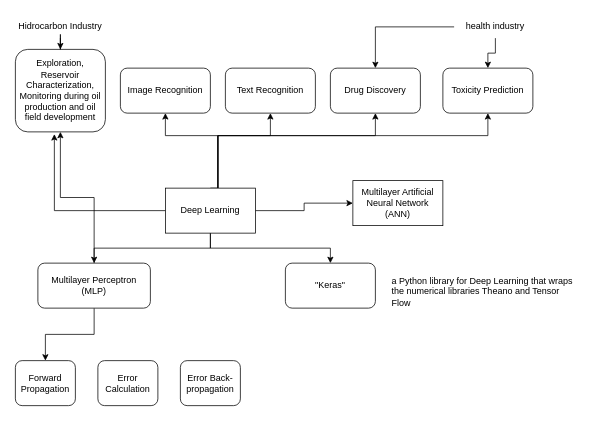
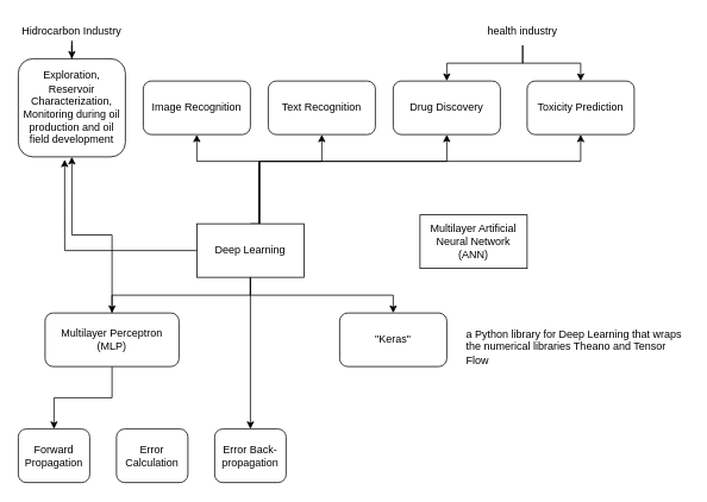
- <mxCell id="17" value="health industry" style="text;whiteSpace=wrap;html=1;align=center;" vertex="1" parent="1"><mxGeometry x="605" y="20" width="110" height="30" as="geometry" /></mxCell>
+ <mxCell id="17" value="health industry" style="text;whiteSpace=wrap;html=1;align=center;" vertex="1" parent="1"><mxGeometry x="530" y="20" width="110" height="30" as="geometry" /></mxCell>
- <mxCell id="2" style="edgeStyle=orthogonalEdgeStyle;rounded=0;orthogonalLoop=1;jettySize=auto;html=1;entryX=0;entryY=0.5;entryDx=0;entryDy=0;" edge="1" parent="1" source="9" target="10"><mxGeometry relative="1" as="geometry" /></mxCell>
+ <mxCell id="2" style="edgeStyle=orthogonalEdgeStyle;rounded=0;orthogonalLoop=1;jettySize=auto;html=1;" edge="1" parent="1" source="9" target="27"><mxGeometry relative="1" as="geometry" /></mxCell>
